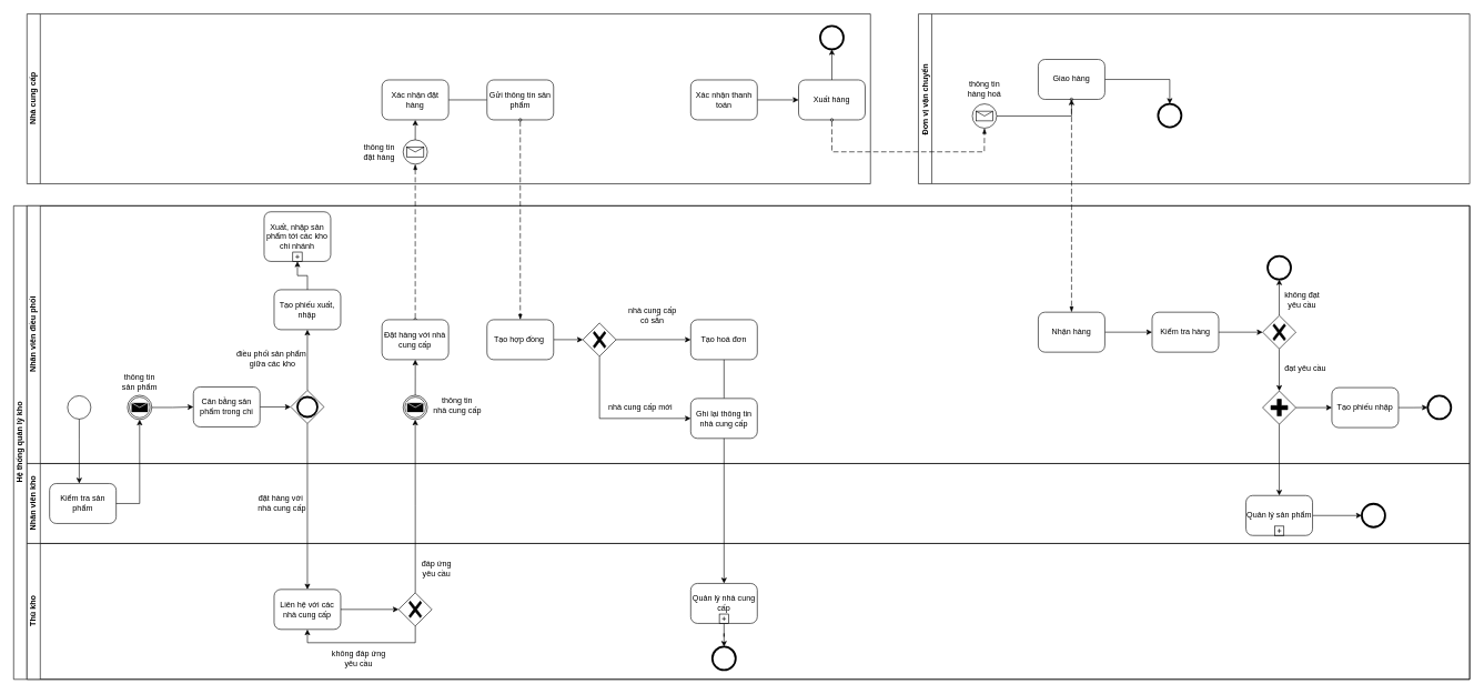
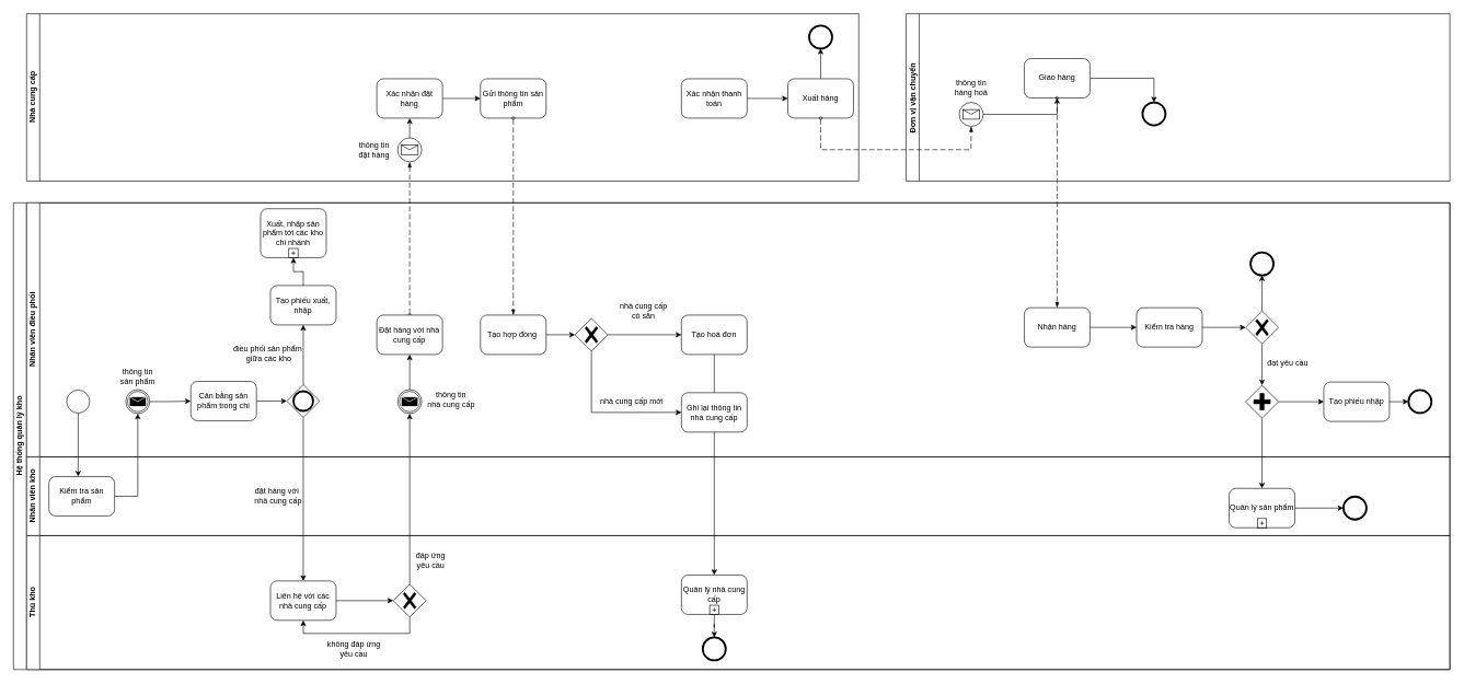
- <mxCell id="3" value="" style="edgeStyle=orthogonalEdgeStyle;rounded=0;orthogonalLoop=1;jettySize=auto;html=1;endArrow=none;" parent="2" source="4" target="12" edge="1"><mxGeometry relative="1" as="geometry" /></mxCell>
+ <mxCell id="3" value="" style="edgeStyle=orthogonalEdgeStyle;rounded=0;orthogonalLoop=1;jettySize=auto;html=1;" parent="2" source="4" target="12" edge="1"><mxGeometry relative="1" as="geometry" /></mxCell>
- <mxCell id="54" value="không đạt &lt;br&gt;yêu cầu" style="text;html=1;align=center;verticalAlign=middle;resizable=0;points=[];autosize=1;strokeColor=none;fillColor=none;" parent="26" vertex="1"><mxGeometry x="1879" y="119.75" width="72" height="45" as="geometry" /></mxCell>
- <mxCell id="29" value="Tạo phiếu nhập" style="points=[[0.25,0,0],[0.5,0,0],[0.75,0,0],[1,0.25,0],[1,0.5,0],[1,0.75,0],[0.75,1,0],[0.5,1,0],[0.25,1,0],[0,0.75,0],[0,0.5,0],[0,0.25,0]];shape=mxgraph.bpmn.task;whiteSpace=wrap;rectStyle=rounded;size=10;taskMarker=abstract;" parent="26" vertex="1"><mxGeometry x="1960" y="273" width="100" height="60" as="geometry" /></mxCell>
+ <mxCell id="29" value="Tạo phiếu nhập" style="points=[[0.25,0,0],[0.5,0,0],[0.75,0,0],[1,0.25,0],[1,0.5,0],[1,0.75,0],[0.75,1,0],[0.5,1,0],[0.25,1,0],[0,0.75,0],[0,0.5,0],[0,0.25,0]];shape=mxgraph.bpmn.task;whiteSpace=wrap;rectStyle=rounded;size=10;taskMarker=abstract;" parent="26" vertex="1"><mxGeometry x="1975" y="273" width="100" height="60" as="geometry" /></mxCell>
